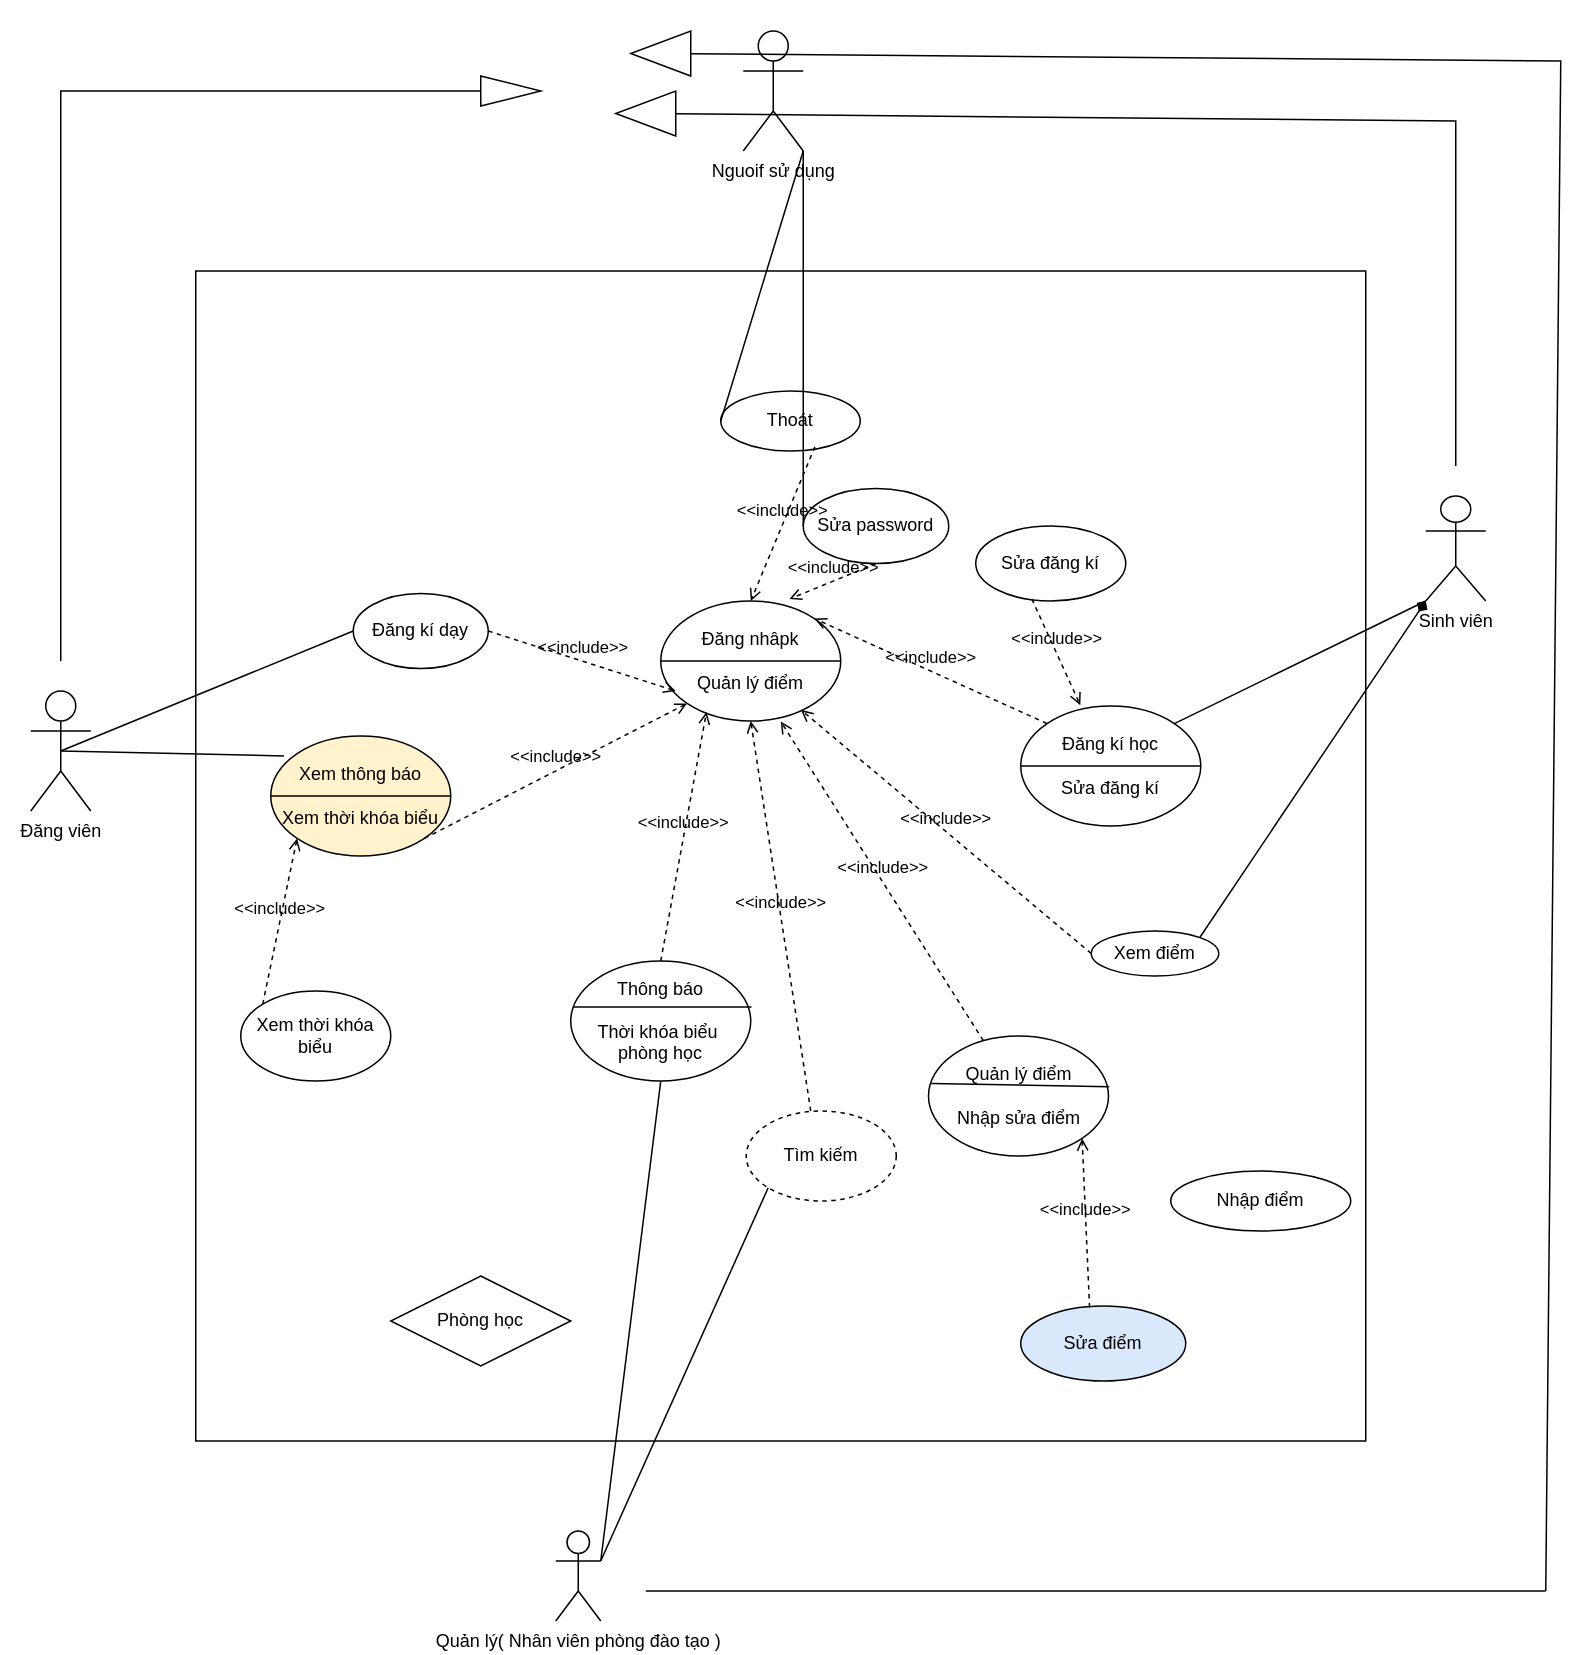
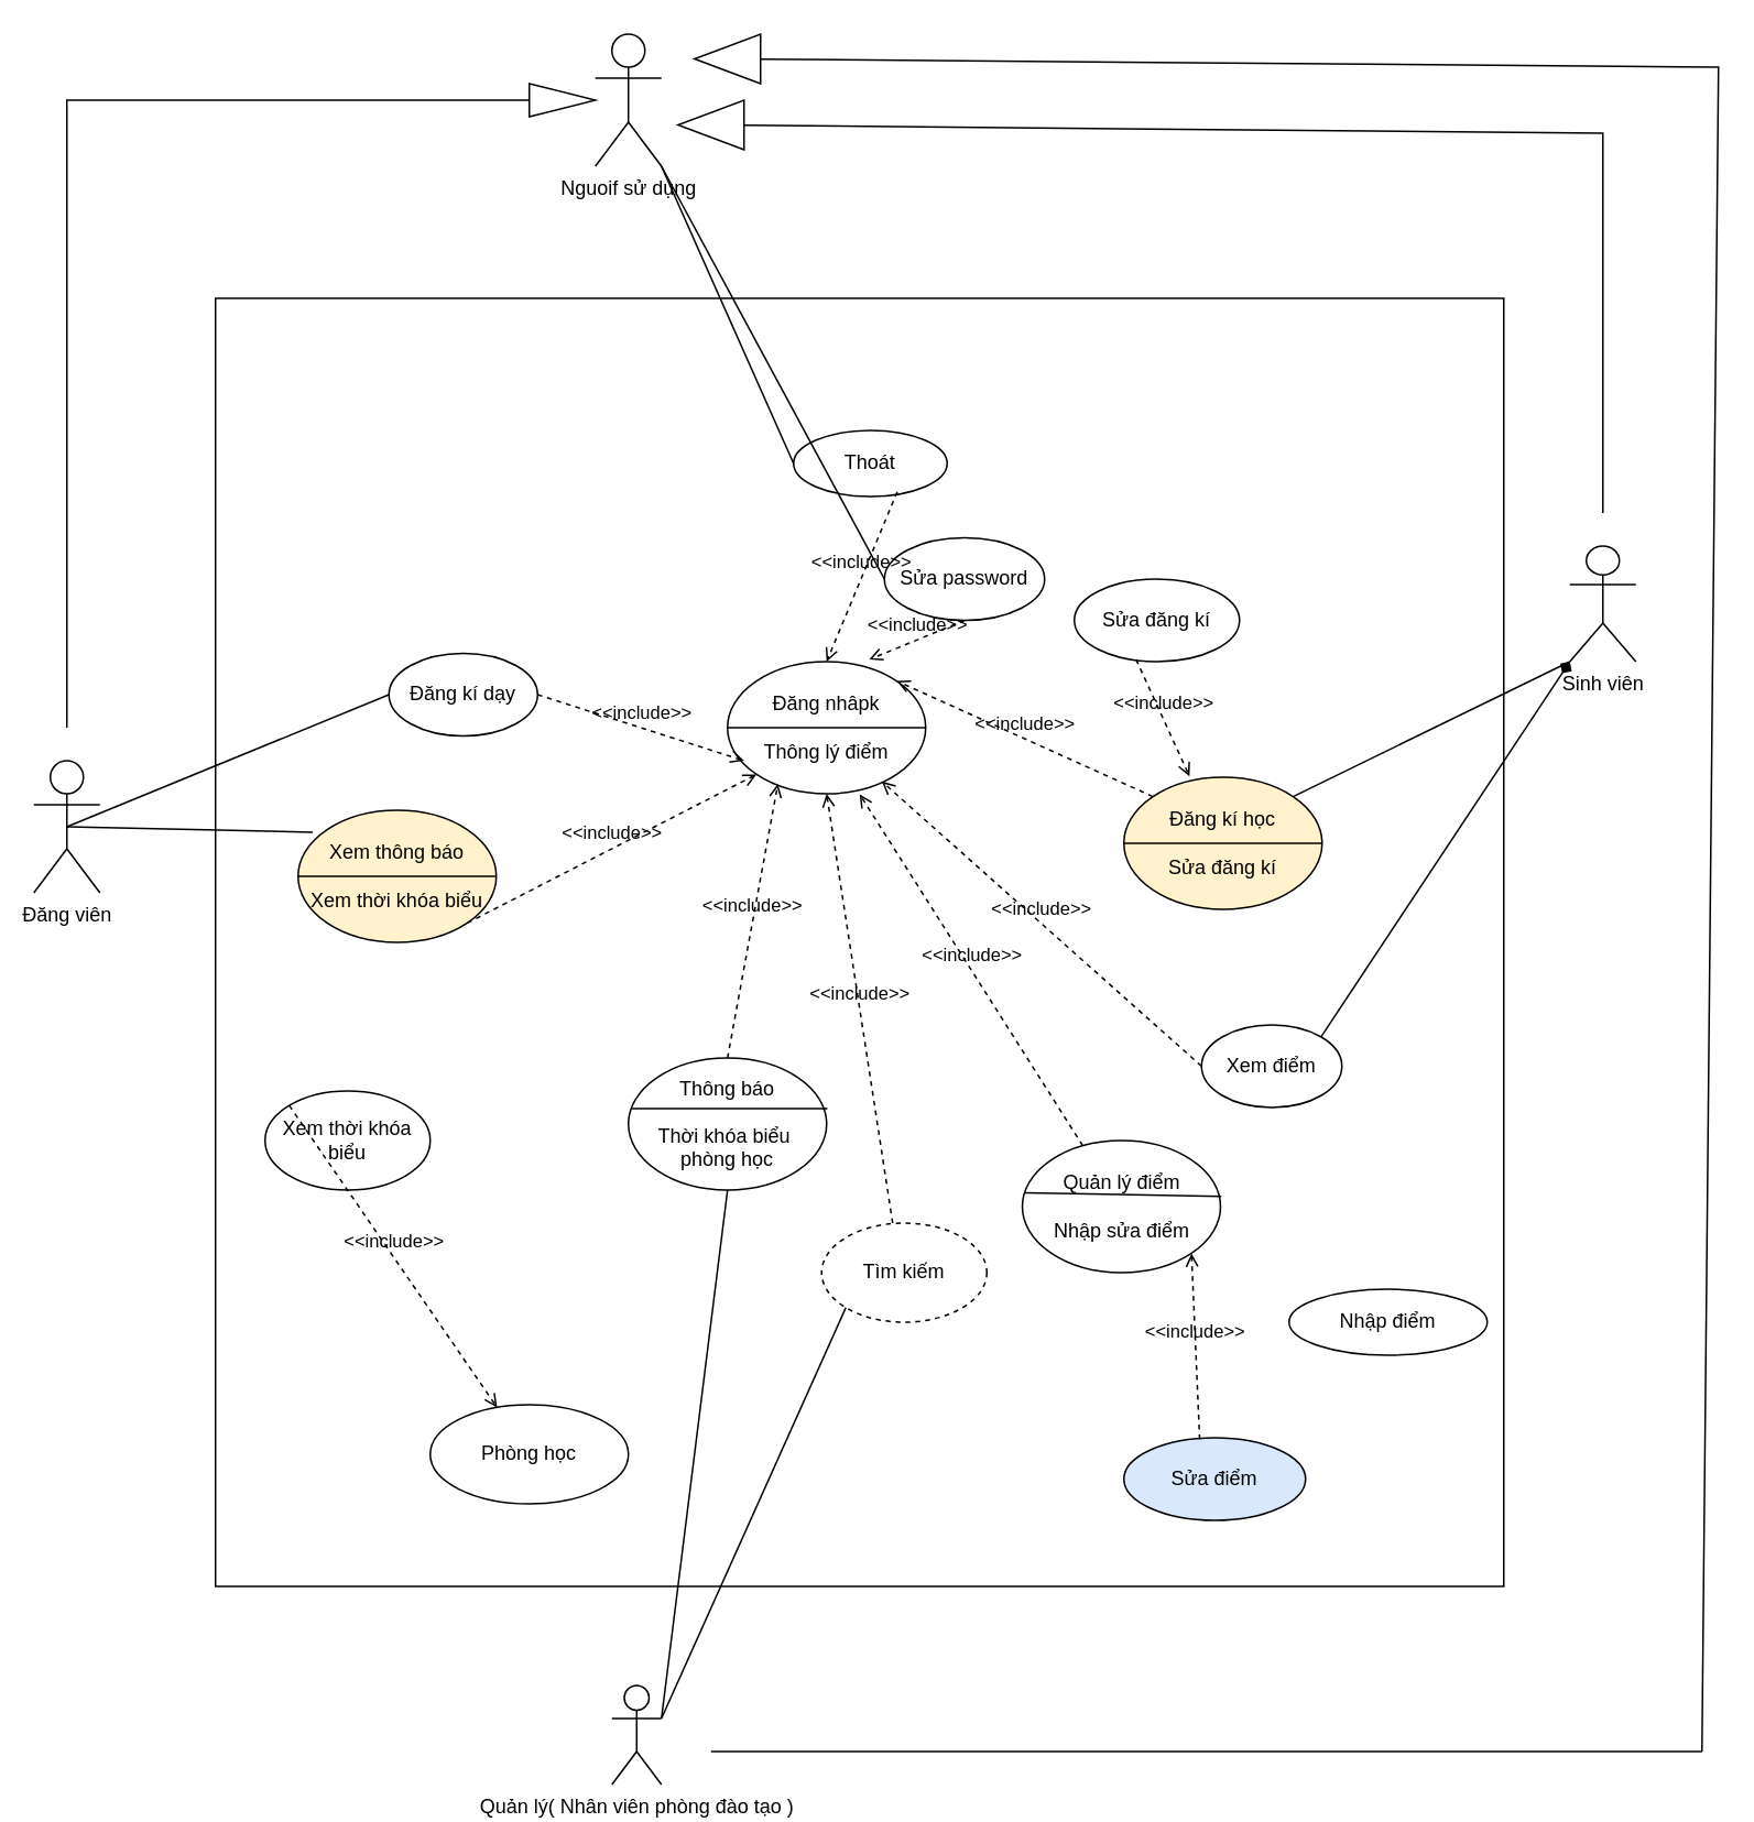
- <mxCell id="4" value="Nguoif sử dụng" style="shape=umlActor;verticalLabelPosition=bottom;verticalAlign=top;html=1;outlineConnect=0;" vertex="1" parent="1"><mxGeometry x="495" y="20" width="40" height="80" as="geometry" /></mxCell>
+ <mxCell id="4" value="Nguoif sử dụng" style="shape=umlActor;verticalLabelPosition=bottom;verticalAlign=top;html=1;outlineConnect=0;" vertex="1" parent="1"><mxGeometry x="360" y="20" width="40" height="80" as="geometry" /></mxCell>
- <mxCell id="7" value="Đăng nhâpk&lt;div&gt;&lt;br&gt;&lt;/div&gt;&lt;div&gt;Quản lý điểm&lt;/div&gt;" style="ellipse;whiteSpace=wrap;html=1;" vertex="1" parent="1"><mxGeometry x="440" y="400" width="120" height="80" as="geometry" /></mxCell>
+ <mxCell id="7" value="Đăng nhâpk&lt;div&gt;&lt;br&gt;&lt;/div&gt;&lt;div&gt;Thông lý điểm&lt;/div&gt;" style="ellipse;whiteSpace=wrap;html=1;" vertex="1" parent="1"><mxGeometry x="440" y="400" width="120" height="80" as="geometry" /></mxCell>
- <mxCell id="15" value="Đăng kí học&lt;div&gt;&lt;br&gt;&lt;/div&gt;&lt;div&gt;Sửa đăng kí&lt;/div&gt;" style="ellipse;whiteSpace=wrap;html=1;" vertex="1" parent="1"><mxGeometry x="680" y="470" width="120" height="80" as="geometry" /></mxCell>
+ <mxCell id="15" value="Đăng kí học&lt;div&gt;&lt;br&gt;&lt;/div&gt;&lt;div&gt;Sửa đăng kí&lt;/div&gt;" style="ellipse;whiteSpace=wrap;html=1;fillColor=#fff2cc;" vertex="1" parent="1"><mxGeometry x="680" y="470" width="120" height="80" as="geometry" /></mxCell>
- <mxCell id="36" value="&amp;lt;&amp;lt;include&amp;gt;&amp;gt;" style="html=1;verticalAlign=bottom;labelBackgroundColor=none;endArrow=open;endFill=0;dashed=1;rounded=0;exitX=0;exitY=0;exitDx=0;exitDy=0;entryX=0;entryY=1;entryDx=0;entryDy=0;" edge="1" parent="1" source="35" target="9"><mxGeometry width="160" relative="1" as="geometry"><mxPoint x="380" y="420" as="sourcePoint" /><mxPoint x="540" y="420" as="targetPoint" /></mxGeometry></mxCell>
+ <mxCell id="36" value="&amp;lt;&amp;lt;include&amp;gt;&amp;gt;" style="html=1;verticalAlign=bottom;labelBackgroundColor=none;endArrow=open;endFill=0;dashed=1;rounded=0;exitX=0;exitY=0;exitDx=0;exitDy=0;" edge="1" parent="1" source="35" target="37"><mxGeometry width="160" relative="1" as="geometry"><mxPoint x="380" y="420" as="sourcePoint" /><mxPoint x="540" y="420" as="targetPoint" /></mxGeometry></mxCell>
- <mxCell id="44" value="Xem điểm" style="ellipse;whiteSpace=wrap;html=1;" vertex="1" parent="1"><mxGeometry x="727" y="620" width="85" height="30" as="geometry" /></mxCell>
+ <mxCell id="44" value="Xem điểm" style="ellipse;whiteSpace=wrap;html=1;" vertex="1" parent="1"><mxGeometry x="727" y="620" width="85" height="50" as="geometry" /></mxCell>
- <mxCell id="37" value="Phòng học" style="rhombus;whiteSpace=wrap;html=1;" vertex="1" parent="1"><mxGeometry x="260" y="850" width="120" height="60" as="geometry" /></mxCell>
+ <mxCell id="37" value="Phòng học" style="ellipse;whiteSpace=wrap;html=1;" vertex="1" parent="1"><mxGeometry x="260" y="850" width="120" height="60" as="geometry" /></mxCell>
